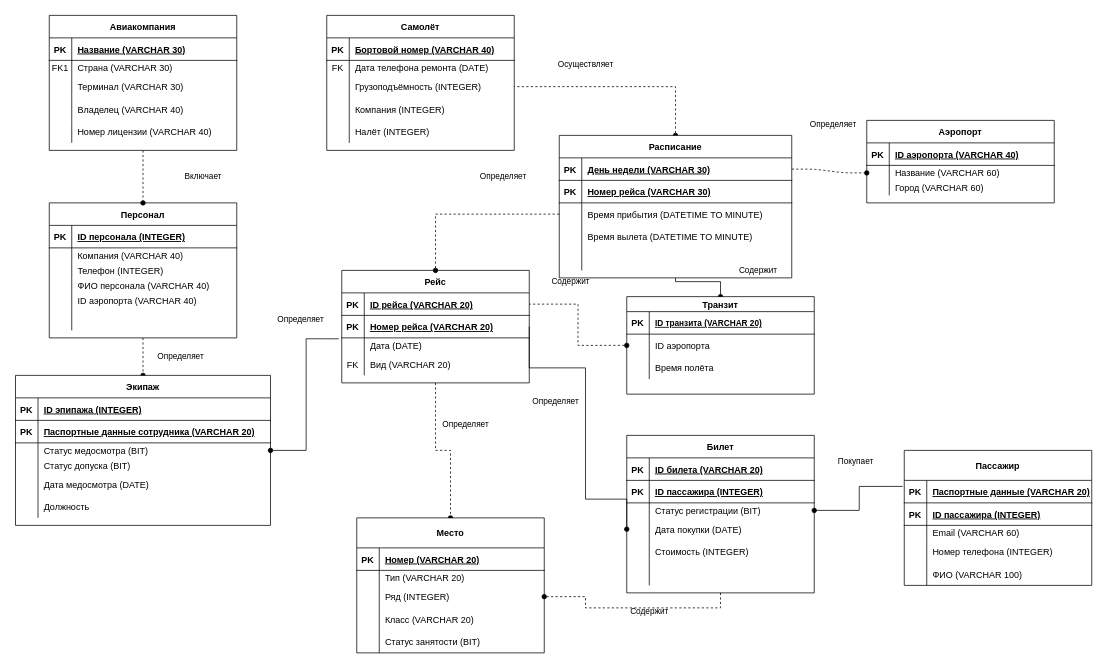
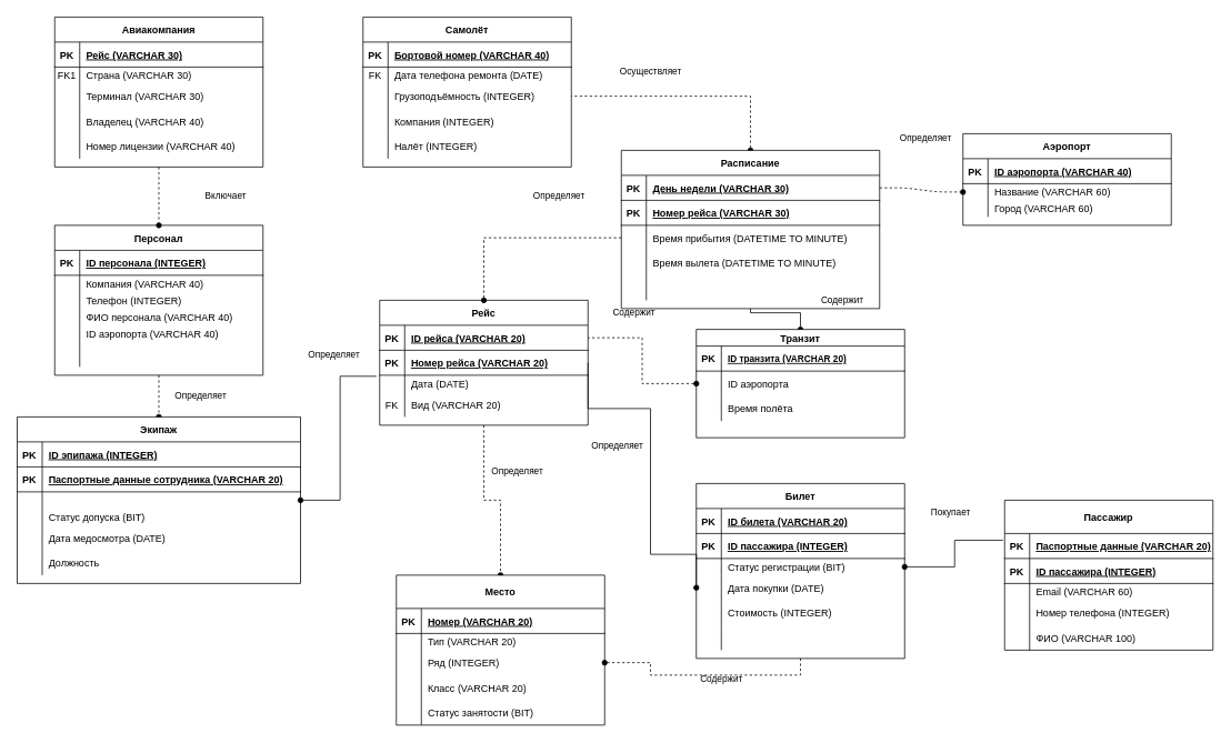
- <mxCell id="120" value="Название (VARCHAR 30)" style="shape=partialRectangle;overflow=hidden;connectable=0;fillColor=none;top=0;left=0;bottom=0;right=0;align=left;spacingLeft=6;fontStyle=5;" parent="118" vertex="1"><mxGeometry x="30" width="220" height="30" as="geometry"><mxRectangle width="220" height="30" as="alternateBounds" /></mxGeometry></mxCell>
+ <mxCell id="120" value="Рейс (VARCHAR 30)" style="shape=partialRectangle;overflow=hidden;connectable=0;fillColor=none;top=0;left=0;bottom=0;right=0;align=left;spacingLeft=6;fontStyle=5;" parent="118" vertex="1"><mxGeometry x="30" width="220" height="30" as="geometry"><mxRectangle width="220" height="30" as="alternateBounds" /></mxGeometry></mxCell>
- <mxCell id="70" value="Статус медосмотра (BIT)" style="shape=partialRectangle;overflow=hidden;connectable=0;fillColor=none;top=0;left=0;bottom=0;right=0;align=left;spacingLeft=6;" parent="68" vertex="1"><mxGeometry x="30" width="310" height="20" as="geometry"><mxRectangle width="310" height="20" as="alternateBounds" /></mxGeometry></mxCell>
